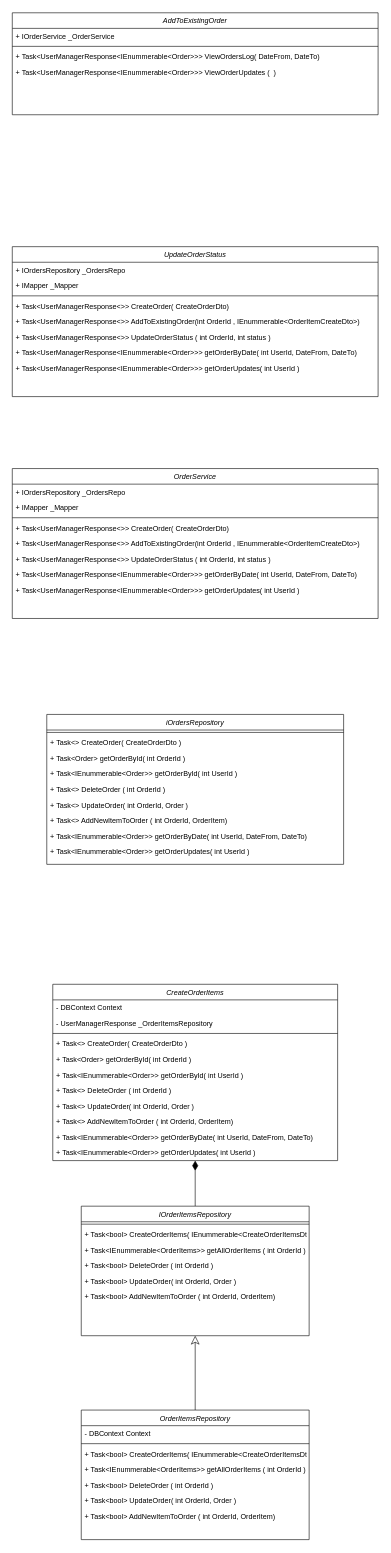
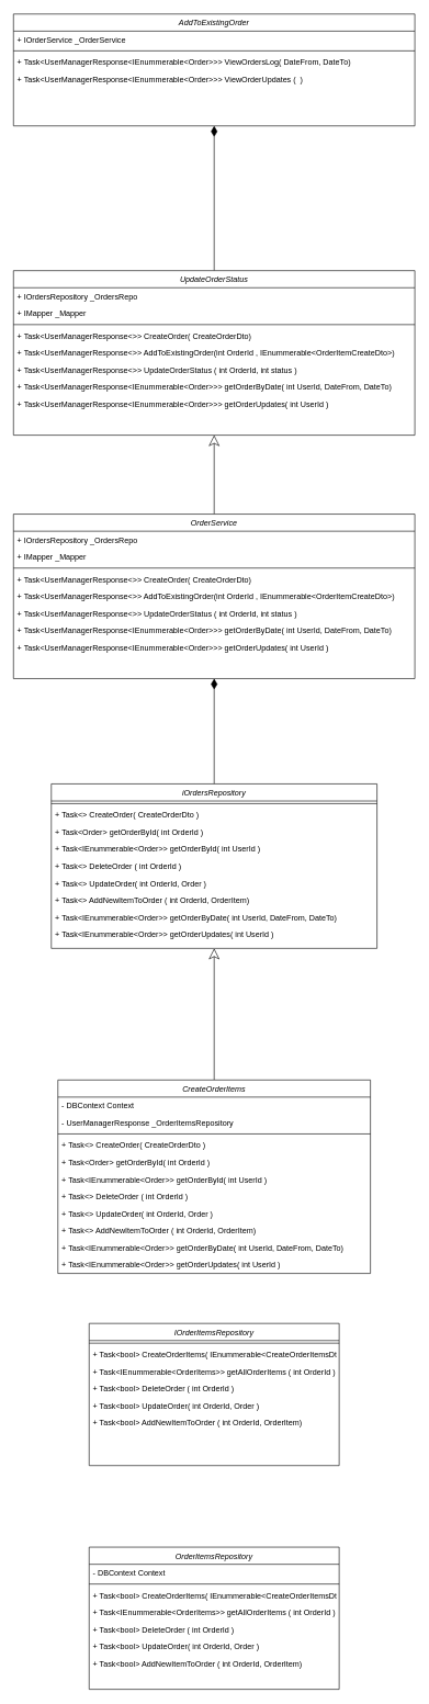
+ <mxCell id="53" style="edgeStyle=orthogonalEdgeStyle;rounded=0;orthogonalLoop=1;jettySize=auto;html=1;entryX=0.5;entryY=1;entryDx=0;entryDy=0;endArrow=diamondThin;endFill=1;endSize=14;" edge="1" parent="1" source="54" target="63"><mxGeometry relative="1" as="geometry" /></mxCell>
+ <mxCell id="43" style="edgeStyle=orthogonalEdgeStyle;rounded=0;orthogonalLoop=1;jettySize=auto;html=1;exitX=0.5;exitY=0;exitDx=0;exitDy=0;entryX=0.5;entryY=1;entryDx=0;entryDy=0;endArrow=classic;endFill=0;endSize=14;fontSize=14;" edge="1" parent="1" source="44" target="54"><mxGeometry relative="1" as="geometry" /></mxCell>
+ <mxCell id="32" style="edgeStyle=orthogonalEdgeStyle;rounded=0;orthogonalLoop=1;jettySize=auto;html=1;exitX=0.5;exitY=0;exitDx=0;exitDy=0;entryX=0.5;entryY=1;entryDx=0;entryDy=0;endArrow=diamondThin;endFill=1;endSize=14;fontSize=14;" edge="1" parent="1" source="33" target="44"><mxGeometry relative="1" as="geometry" /></mxCell>
+ <mxCell id="11" style="edgeStyle=orthogonalEdgeStyle;rounded=0;orthogonalLoop=1;jettySize=auto;html=1;endArrow=classic;endFill=0;endSize=14;fontSize=14;entryX=0.5;entryY=1;entryDx=0;entryDy=0;" edge="1" parent="1" source="12" target="33"><mxGeometry relative="1" as="geometry"><mxPoint x="325" y="1510" as="targetPoint" /></mxGeometry></mxCell>
- <mxCell id="24" style="edgeStyle=orthogonalEdgeStyle;rounded=0;orthogonalLoop=1;jettySize=auto;html=1;exitX=0.5;exitY=0;exitDx=0;exitDy=0;endArrow=diamondThin;endFill=1;endSize=14;fontSize=14;entryX=0.5;entryY=1;entryDx=0;entryDy=0;" edge="1" parent="1" source="25" target="12"><mxGeometry relative="1" as="geometry"><mxPoint x="325" y="1910" as="targetPoint" /></mxGeometry></mxCell>
- <mxCell id="2" style="edgeStyle=orthogonalEdgeStyle;rounded=0;orthogonalLoop=1;jettySize=auto;html=1;exitX=0.5;exitY=0;exitDx=0;exitDy=0;entryX=0.5;entryY=1;entryDx=0;entryDy=0;endArrow=classic;endFill=0;endSize=12;fontSize=14;" edge="1" parent="1" source="3" target="25"><mxGeometry relative="1" as="geometry" /></mxCell>
